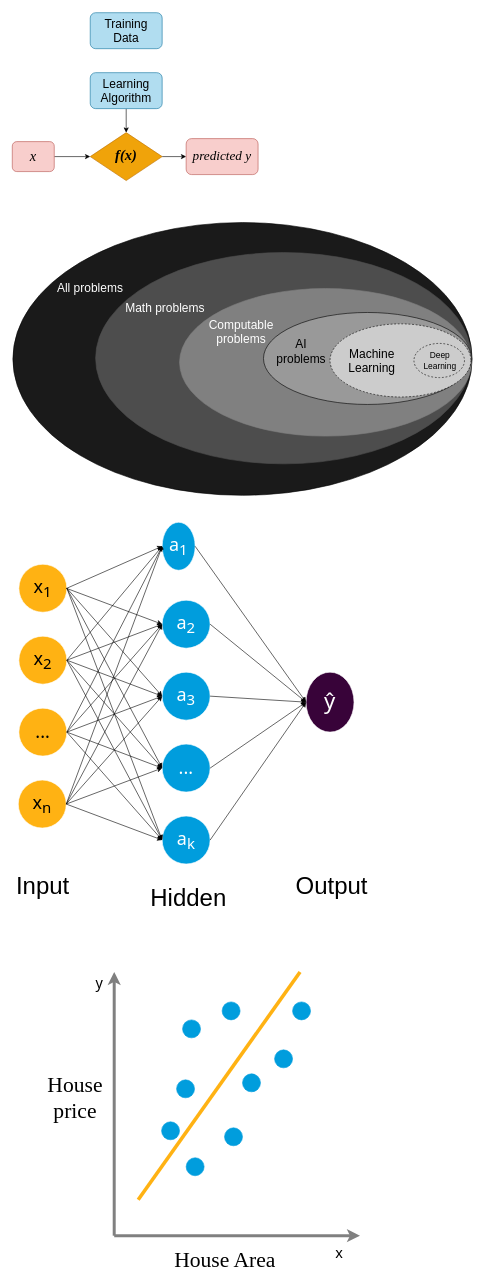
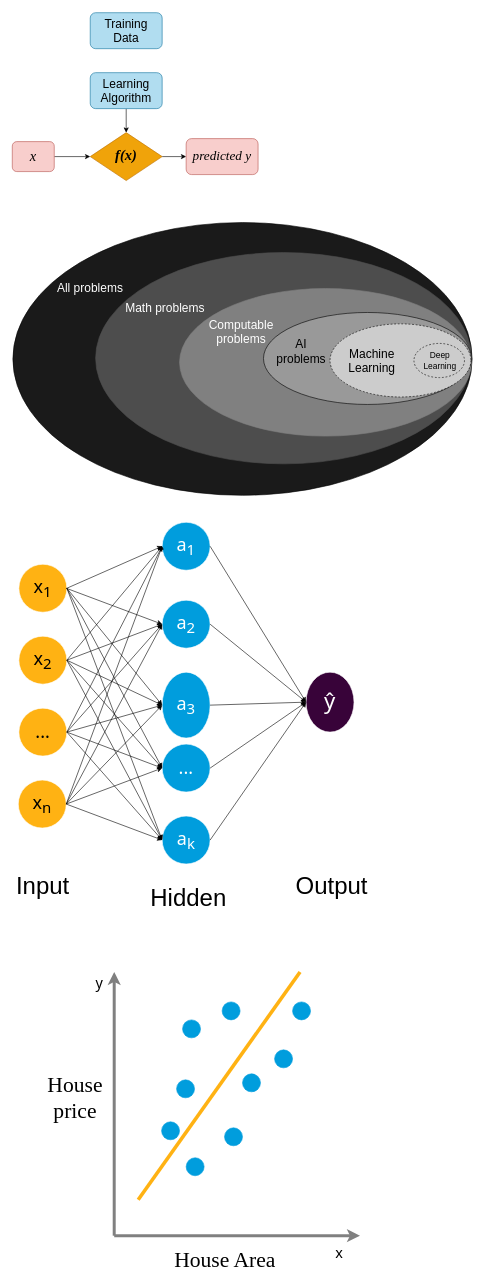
- <mxCell id="26" value="&lt;span style=&quot;font-size: 30px&quot;&gt;&lt;font face=&quot;Noto Sans Math&quot; data-font-src=&quot;https://fonts.googleapis.com/css?family=Noto+Sans+Math&quot;&gt;a&lt;sub&gt;1&lt;/sub&gt;&lt;/font&gt;&lt;/span&gt;" style="ellipse;whiteSpace=wrap;html=1;aspect=fixed;fillColor=#009DDD;strokeColor=#FFFFFF;fontColor=#ffffff;" parent="1" vertex="1"><mxGeometry x="270" y="870" width="55" height="80" as="geometry" /></mxCell>
+ <mxCell id="26" value="&lt;span style=&quot;font-size: 30px&quot;&gt;&lt;font face=&quot;Noto Sans Math&quot; data-font-src=&quot;https://fonts.googleapis.com/css?family=Noto+Sans+Math&quot;&gt;a&lt;sub&gt;1&lt;/sub&gt;&lt;/font&gt;&lt;/span&gt;" style="ellipse;whiteSpace=wrap;html=1;aspect=fixed;fillColor=#009DDD;strokeColor=#FFFFFF;fontColor=#ffffff;" parent="1" vertex="1"><mxGeometry x="270" y="870" width="80" height="80" as="geometry" /></mxCell>
- <mxCell id="29" value="&lt;span style=&quot;font-size: 30px&quot;&gt;&lt;font face=&quot;Noto Sans Math&quot; data-font-src=&quot;https://fonts.googleapis.com/css?family=Noto+Sans+Math&quot;&gt;a&lt;sub&gt;3&lt;/sub&gt;&lt;/font&gt;&lt;/span&gt;" style="ellipse;whiteSpace=wrap;html=1;aspect=fixed;fillColor=#009DDD;strokeColor=#FFFFFF;fontColor=#ffffff;" parent="1" vertex="1"><mxGeometry x="270" y="1120" width="80" height="80" as="geometry" /></mxCell>
+ <mxCell id="29" value="&lt;span style=&quot;font-size: 30px&quot;&gt;&lt;font face=&quot;Noto Sans Math&quot; data-font-src=&quot;https://fonts.googleapis.com/css?family=Noto+Sans+Math&quot;&gt;a&lt;sub&gt;3&lt;/sub&gt;&lt;/font&gt;&lt;/span&gt;" style="ellipse;whiteSpace=wrap;html=1;aspect=fixed;fillColor=#009DDD;strokeColor=#FFFFFF;fontColor=#ffffff;" parent="1" vertex="1"><mxGeometry x="270" y="1120" width="80" height="110" as="geometry" /></mxCell>
